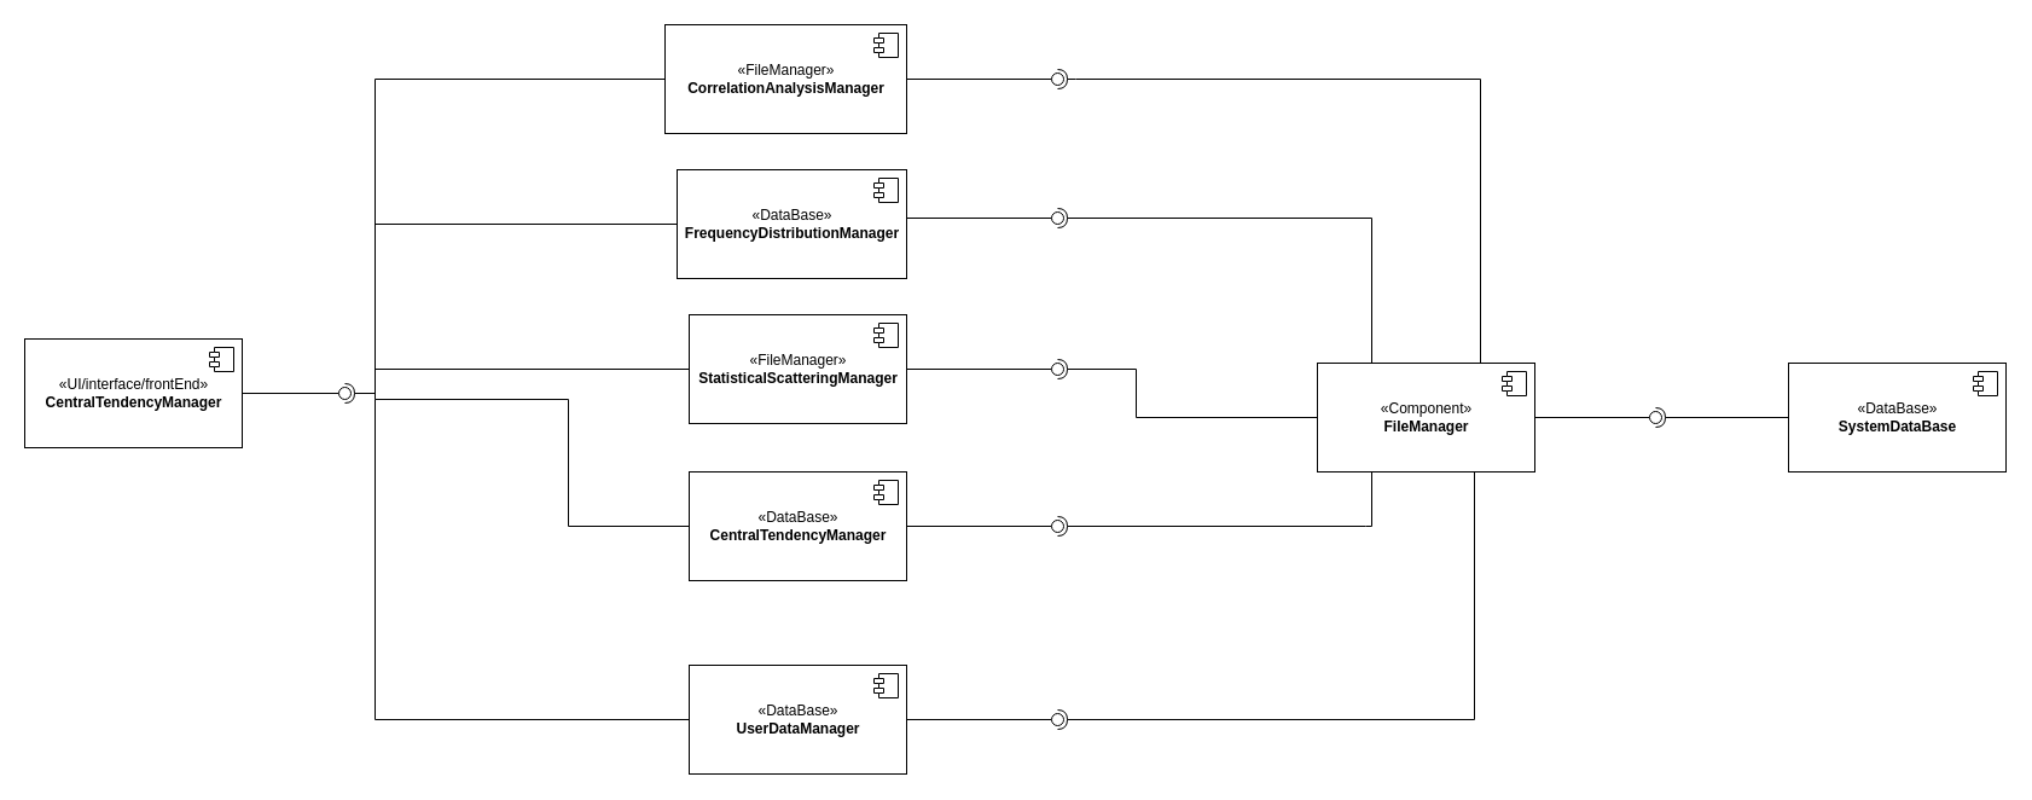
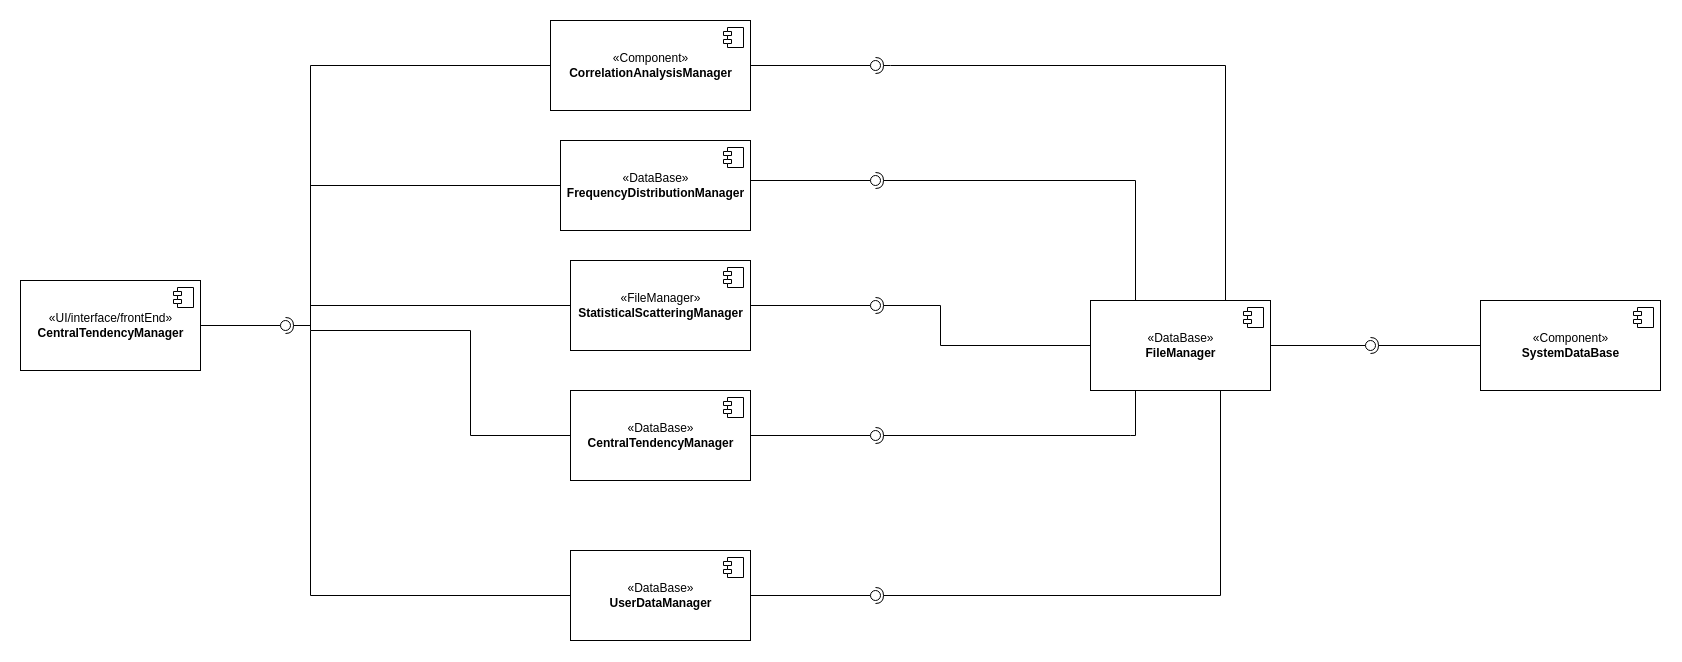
- <mxCell id="12" value="«FileManager»&lt;br&gt;&lt;b&gt;CorrelationAnalysisManager&lt;/b&gt;" style="html=1;dropTarget=0;" parent="1" vertex="1"><mxGeometry x="550" y="20" width="200" height="90" as="geometry" /></mxCell>
+ <mxCell id="12" value="«Component»&lt;br&gt;&lt;b&gt;CorrelationAnalysisManager&lt;/b&gt;" style="html=1;dropTarget=0;" parent="1" vertex="1"><mxGeometry x="550" y="20" width="200" height="90" as="geometry" /></mxCell>
- <mxCell id="2" value="«Component»&lt;br&gt;&lt;b&gt;FileManager&lt;/b&gt;" style="html=1;dropTarget=0;" parent="1" vertex="1"><mxGeometry x="1090" y="300" width="180" height="90" as="geometry" /></mxCell>
+ <mxCell id="2" value="«DataBase»&lt;br&gt;&lt;b&gt;FileManager&lt;/b&gt;" style="html=1;dropTarget=0;" parent="1" vertex="1"><mxGeometry x="1090" y="300" width="180" height="90" as="geometry" /></mxCell>
- <mxCell id="39" value="«DataBase»&lt;br&gt;&lt;b&gt;SystemDataBase&lt;/b&gt;" style="html=1;dropTarget=0;" vertex="1" parent="1"><mxGeometry x="1480" y="300" width="180" height="90" as="geometry" /></mxCell>
+ <mxCell id="39" value="«Component»&lt;br&gt;&lt;b&gt;SystemDataBase&lt;/b&gt;" style="html=1;dropTarget=0;" vertex="1" parent="1"><mxGeometry x="1480" y="300" width="180" height="90" as="geometry" /></mxCell>
